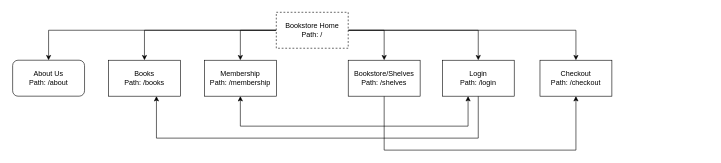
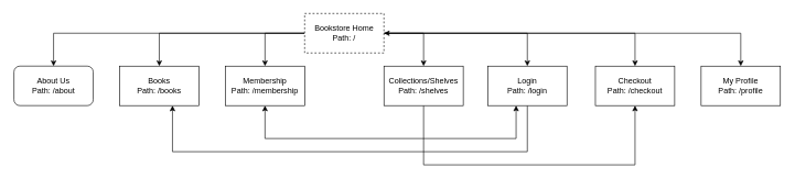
+ <mxCell id="8" value="" style="edgeStyle=orthogonalEdgeStyle;rounded=0;orthogonalLoop=1;jettySize=auto;html=1;startArrow=classic;startFill=1;" edge="1" parent="1" source="9" target="10"><mxGeometry relative="1" as="geometry" /></mxCell>
- <mxCell id="12" value="Bookstore/Shelves&lt;br&gt;Path: /shelves" style="rounded=0;whiteSpace=wrap;html=1;" vertex="1" parent="1"><mxGeometry x="580" y="100" width="120" height="60" as="geometry" /></mxCell>
+ <mxCell id="12" value="Collections/Shelves&lt;br&gt;Path: /shelves" style="rounded=0;whiteSpace=wrap;html=1;" vertex="1" parent="1"><mxGeometry x="580" y="100" width="120" height="60" as="geometry" /></mxCell>
+ <mxCell id="10" value="My Profile&lt;br&gt;Path: /profile" style="rounded=0;whiteSpace=wrap;html=1;" vertex="1" parent="1"><mxGeometry x="1060" y="100" width="120" height="60" as="geometry" /></mxCell>
